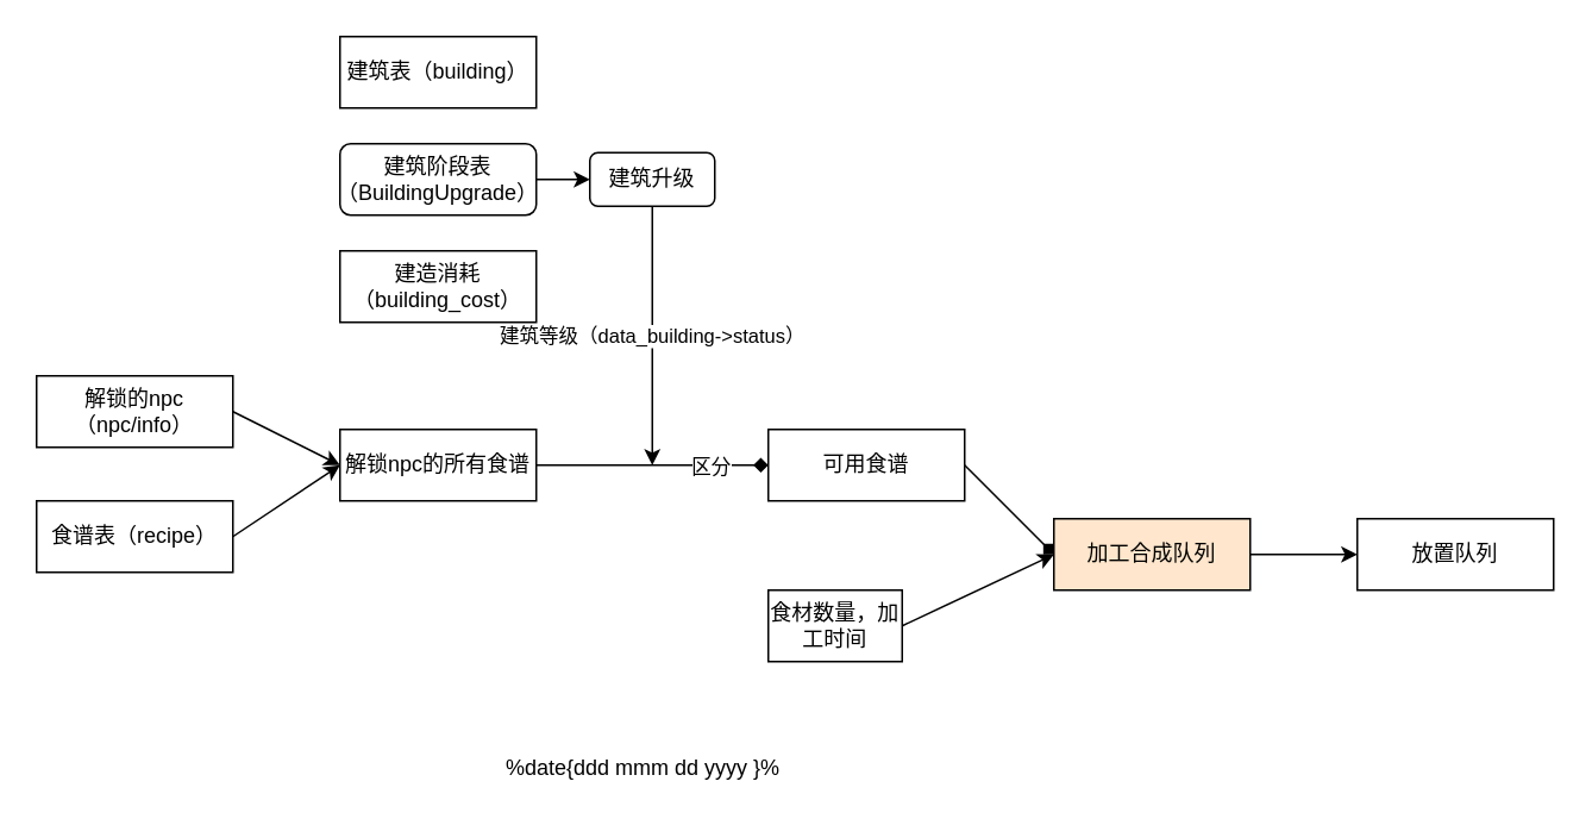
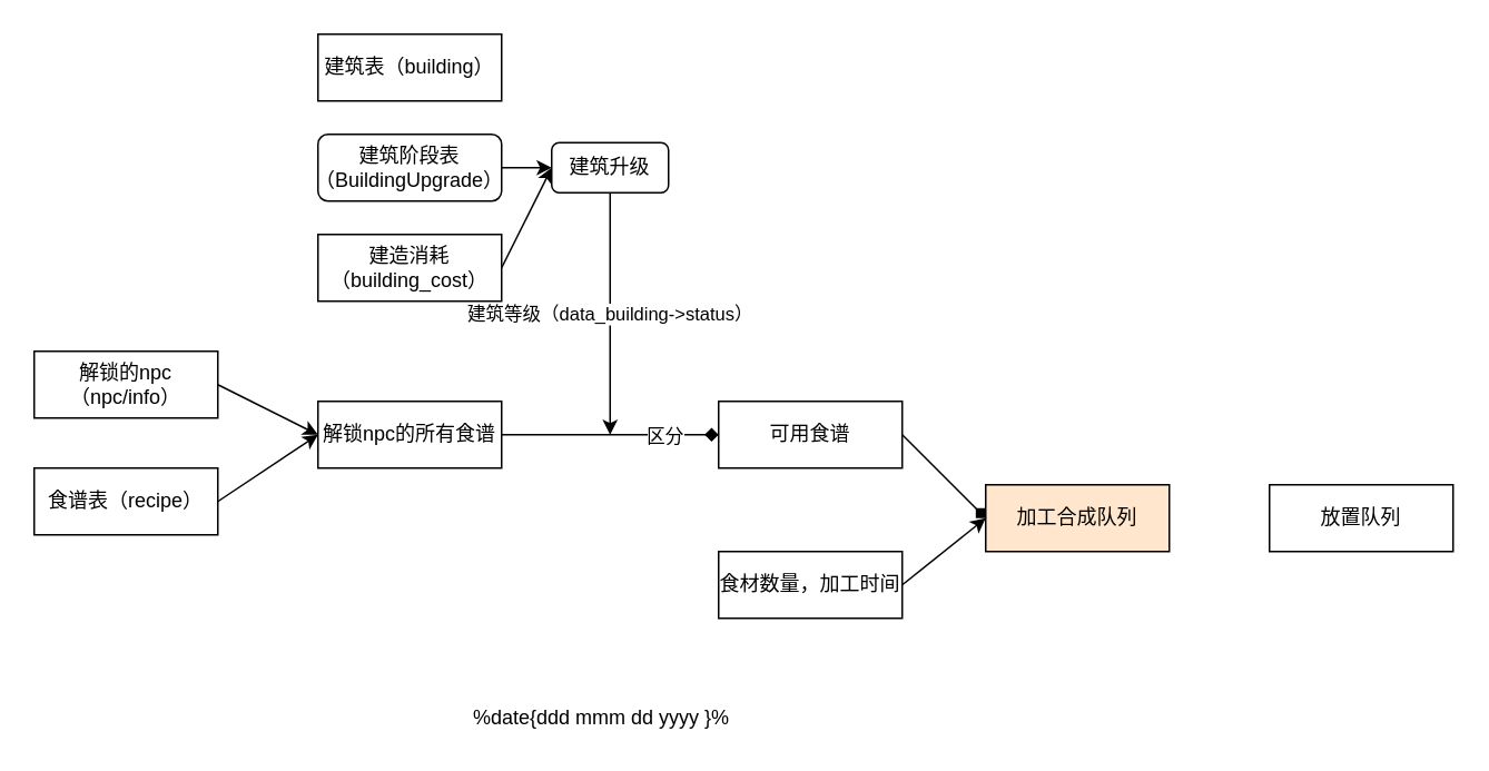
+ <mxCell id="7" value="" style="endArrow=classic;html=1;exitX=1;exitY=0.5;exitDx=0;exitDy=0;entryX=0;entryY=0.5;entryDx=0;entryDy=0;" edge="1" parent="1" source="6" target="2"><mxGeometry width="50" height="50" relative="1" as="geometry"><mxPoint x="120" y="250" as="sourcePoint" /><mxPoint x="200" y="80" as="targetPoint" /></mxGeometry></mxCell>
- <mxCell id="22" value="" style="endArrow=classic;html=1;exitX=1;exitY=0.5;exitDx=0;exitDy=0;entryX=0;entryY=0.5;entryDx=0;entryDy=0;" edge="1" parent="1" source="18" target="21"><mxGeometry width="50" height="50" relative="1" as="geometry"><mxPoint x="650" y="470" as="sourcePoint" /><mxPoint x="700" y="420" as="targetPoint" /></mxGeometry></mxCell>
- <mxCell id="17" value="食材数量，加工时间" style="rounded=0;whiteSpace=wrap;html=1;" vertex="1" parent="1"><mxGeometry x="430" y="330" width="75" height="40" as="geometry" /></mxCell>
+ <mxCell id="17" value="食材数量，加工时间" style="rounded=0;whiteSpace=wrap;html=1;" vertex="1" parent="1"><mxGeometry x="430" y="330" width="110" height="40" as="geometry" /></mxCell>
